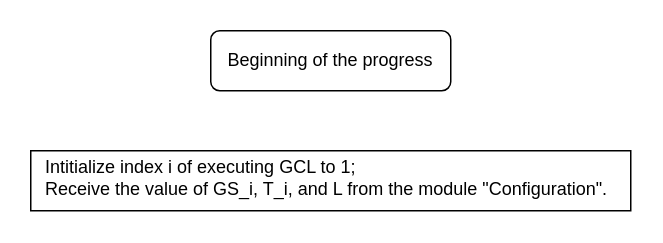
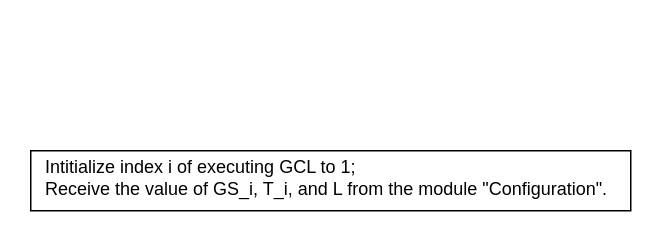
- <mxCell id="3" value="Beginning of the progress" style="rounded=1;whiteSpace=wrap;html=1;" vertex="1" parent="1"><mxGeometry x="140" y="20" width="160" height="40" as="geometry" /></mxCell>
